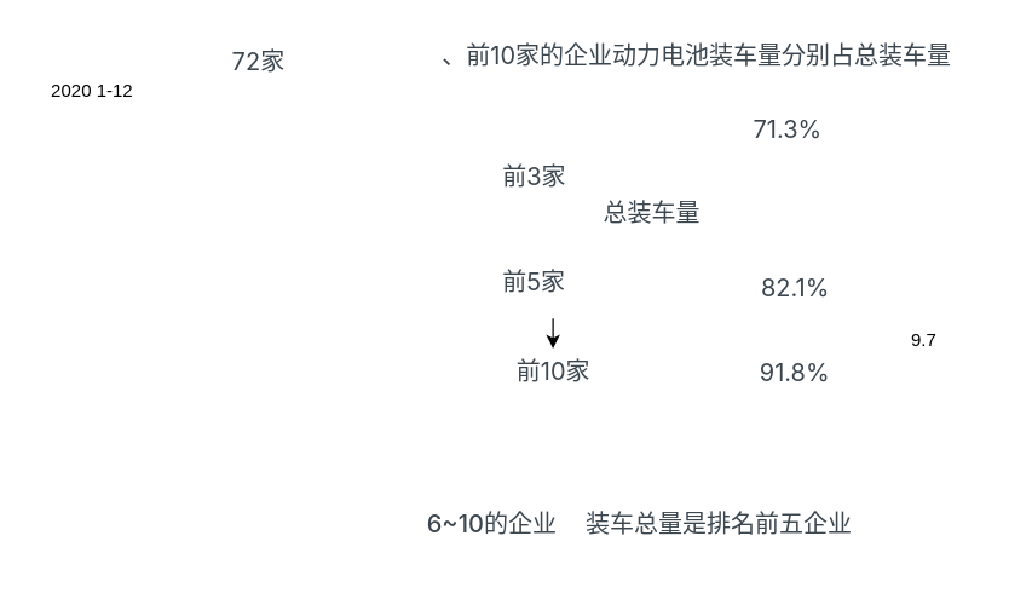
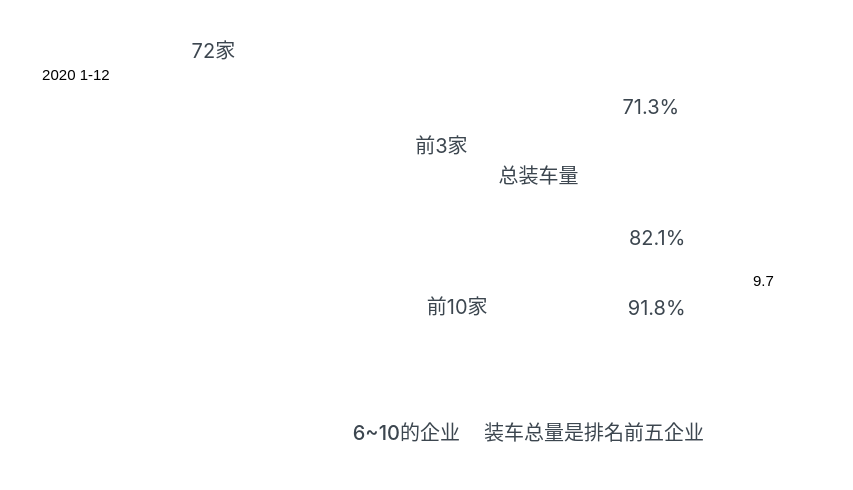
- <mxCell id="14" value="&lt;span style=&quot;color: rgb(60, 70, 79); font-family: -apple-system, BlinkMacSystemFont, &amp;quot;PingFang SC&amp;quot;, &amp;quot;Segoe UI&amp;quot;, &amp;quot;Microsoft YaHei&amp;quot;, &amp;quot;Hiragino Sans GB&amp;quot;, &amp;quot;Helvetica Neue&amp;quot;, Helvetica, Arial, sans-serif; font-size: 16px; font-style: normal; font-variant-ligatures: normal; font-variant-caps: normal; font-weight: 400; letter-spacing: normal; orphans: 2; text-align: start; text-indent: 0px; text-transform: none; widows: 2; word-spacing: 0px; -webkit-text-stroke-width: 0px; background-color: rgb(255, 255, 255); text-decoration-thickness: initial; text-decoration-style: initial; text-decoration-color: initial; float: none; display: inline !important;&quot;&gt;、前10家的企业动力电池装车量分别占总装车量&lt;/span&gt;" style="text;whiteSpace=wrap;html=1;" vertex="1" parent="1"><mxGeometry x="290" y="20" width="370" height="40" as="geometry" /></mxCell>
- <mxCell id="8" value="&lt;span style=&quot;color: rgb(60, 70, 79); font-family: -apple-system, BlinkMacSystemFont, &amp;quot;PingFang SC&amp;quot;, &amp;quot;Segoe UI&amp;quot;, &amp;quot;Microsoft YaHei&amp;quot;, &amp;quot;Hiragino Sans GB&amp;quot;, &amp;quot;Helvetica Neue&amp;quot;, Helvetica, Arial, sans-serif; font-size: 16px; font-style: normal; font-variant-ligatures: normal; font-variant-caps: normal; font-weight: 400; letter-spacing: normal; orphans: 2; text-align: start; text-indent: 0px; text-transform: none; widows: 2; word-spacing: 0px; -webkit-text-stroke-width: 0px; background-color: rgb(255, 255, 255); text-decoration-thickness: initial; text-decoration-style: initial; text-decoration-color: initial; float: none; display: inline !important;&quot;&gt;前5家&lt;/span&gt;" style="text;whiteSpace=wrap;html=1;" vertex="1" parent="1"><mxGeometry x="330" y="170" width="70" height="40" as="geometry" /></mxCell>
- <mxCell id="7" value="" style="edgeStyle=none;html=1;" edge="1" parent="1" source="8" target="10"><mxGeometry relative="1" as="geometry" /></mxCell>
